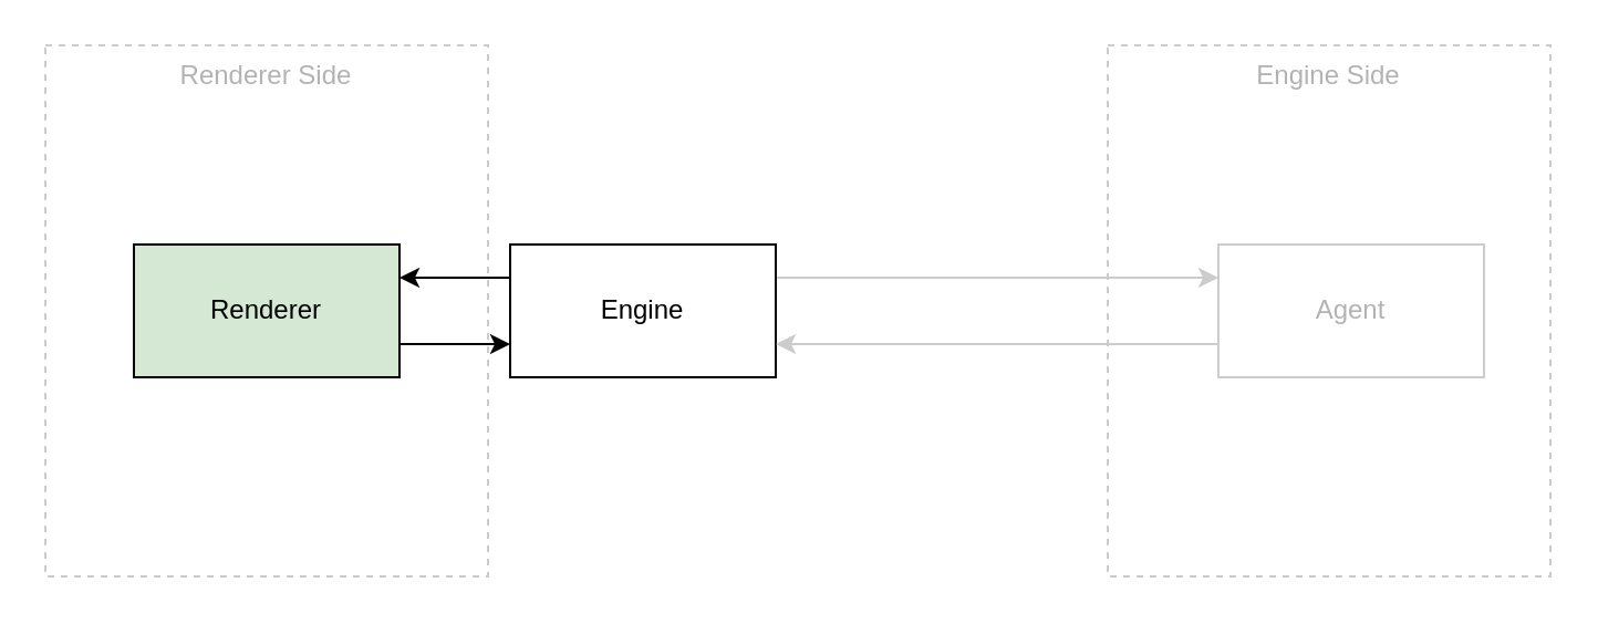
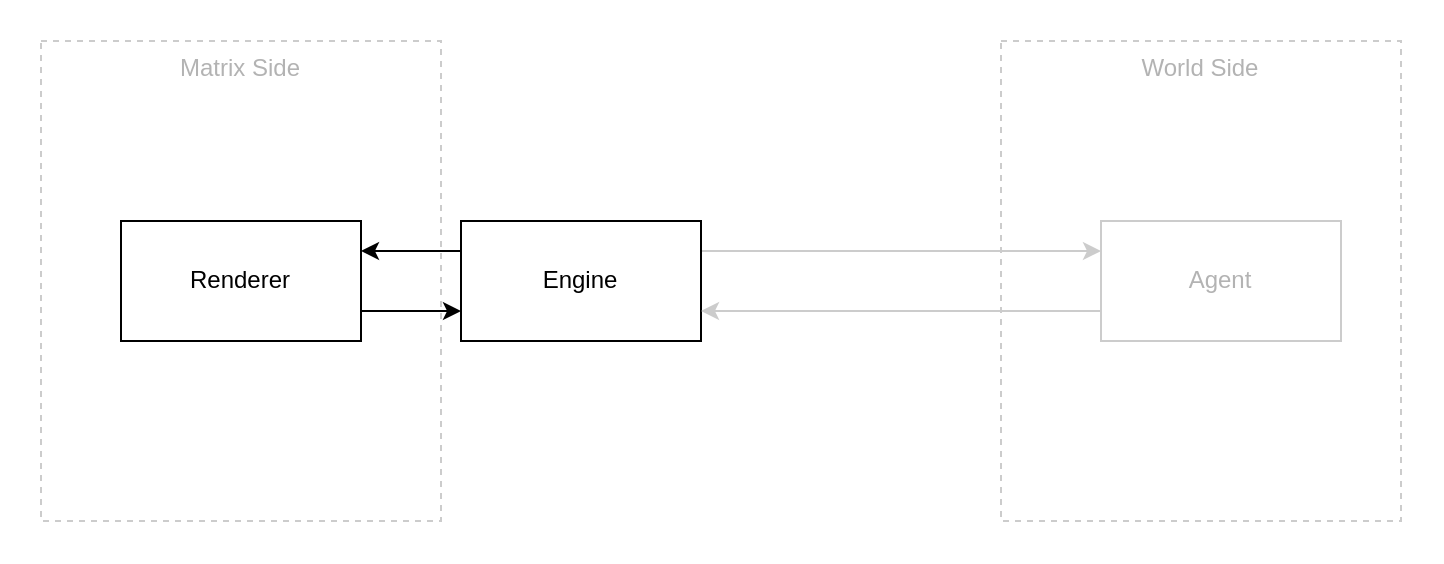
- <mxCell id="2" value="Renderer Side" style="rounded=0;whiteSpace=wrap;html=1;fillColor=none;verticalAlign=top;fontColor=#B3B3B3;strokeColor=#CCCCCC;dashed=1;" parent="1" vertex="1"><mxGeometry x="20" y="20" width="200" height="240" as="geometry" /></mxCell>
+ <mxCell id="2" value="Matrix Side" style="rounded=0;whiteSpace=wrap;html=1;fillColor=none;verticalAlign=top;fontColor=#B3B3B3;strokeColor=#CCCCCC;dashed=1;" parent="1" vertex="1"><mxGeometry x="20" y="20" width="200" height="240" as="geometry" /></mxCell>
- <mxCell id="8" value="Engine Side" style="rounded=0;whiteSpace=wrap;html=1;fillColor=none;verticalAlign=top;fontColor=#B3B3B3;strokeColor=#CCCCCC;dashed=1;" parent="1" vertex="1"><mxGeometry x="500" y="20" width="200" height="240" as="geometry" /></mxCell>
+ <mxCell id="8" value="World Side" style="rounded=0;whiteSpace=wrap;html=1;fillColor=none;verticalAlign=top;fontColor=#B3B3B3;strokeColor=#CCCCCC;dashed=1;" parent="1" vertex="1"><mxGeometry x="500" y="20" width="200" height="240" as="geometry" /></mxCell>
- <mxCell id="4" value="Renderer" style="rounded=0;whiteSpace=wrap;html=1;fontColor=#000000;strokeColor=#000000;fillColor=#d5e8d4;" parent="1" vertex="1"><mxGeometry x="60" y="110" width="120" height="60" as="geometry" /></mxCell>
+ <mxCell id="4" value="Renderer" style="rounded=0;whiteSpace=wrap;html=1;fontColor=#000000;strokeColor=#000000;" parent="1" vertex="1"><mxGeometry x="60" y="110" width="120" height="60" as="geometry" /></mxCell>
